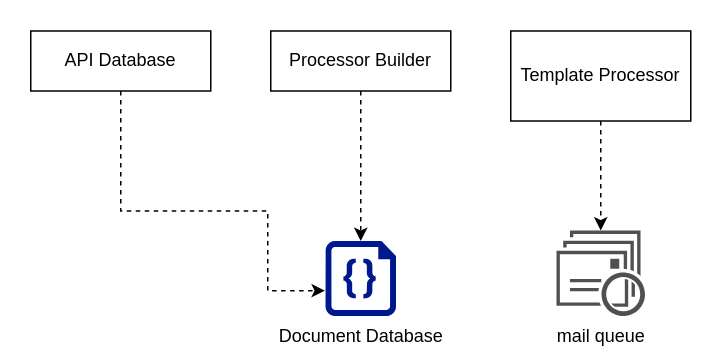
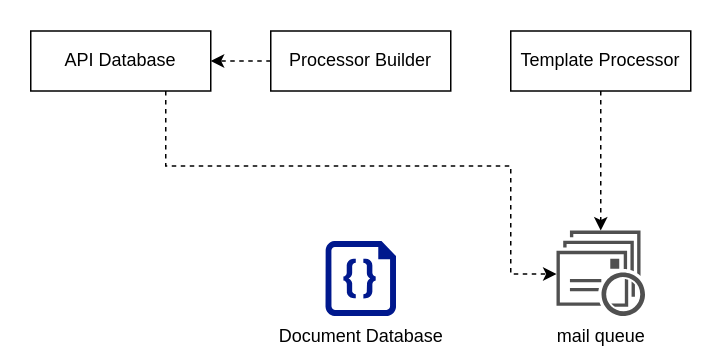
- <mxCell id="6" value="Template Processor" style="rounded=0;whiteSpace=wrap;html=1;" vertex="1" parent="1"><mxGeometry x="340" y="20" width="120" height="60" as="geometry" /></mxCell>
+ <mxCell id="6" value="Template Processor" style="rounded=0;whiteSpace=wrap;html=1;" vertex="1" parent="1"><mxGeometry x="340" y="20" width="120" height="40" as="geometry" /></mxCell>
- <mxCell id="2" style="edgeStyle=orthogonalEdgeStyle;rounded=0;orthogonalLoop=1;jettySize=auto;html=1;entryX=0.5;entryY=0;entryDx=0;entryDy=0;entryPerimeter=0;dashed=1;" edge="1" parent="1" source="3" target="7"><mxGeometry relative="1" as="geometry" /></mxCell>
+ <mxCell id="2" style="edgeStyle=orthogonalEdgeStyle;rounded=0;orthogonalLoop=1;jettySize=auto;html=1;dashed=1;" edge="1" parent="1" source="3" target="10"><mxGeometry relative="1" as="geometry" /></mxCell>
+ <mxCell id="9" style="edgeStyle=orthogonalEdgeStyle;rounded=0;orthogonalLoop=1;jettySize=auto;html=1;dashed=1;" edge="1" parent="1" source="10" target="4"><mxGeometry relative="1" as="geometry"><Array as="points"><mxPoint x="110" y="110" /><mxPoint x="340" y="110" /><mxPoint x="340" y="182" /></Array></mxGeometry></mxCell>
- <mxCell id="8" style="edgeStyle=orthogonalEdgeStyle;rounded=0;orthogonalLoop=1;jettySize=auto;html=1;entryX=-0.007;entryY=0.662;entryDx=0;entryDy=0;entryPerimeter=0;dashed=1;" edge="1" parent="1" source="10" target="7"><mxGeometry relative="1" as="geometry"><Array as="points"><mxPoint x="80" y="140" /><mxPoint x="178" y="140" /><mxPoint x="178" y="193" /></Array></mxGeometry></mxCell>
